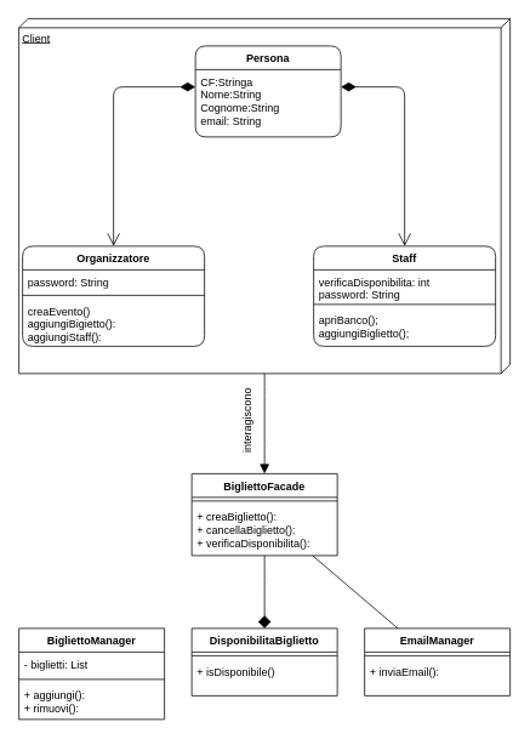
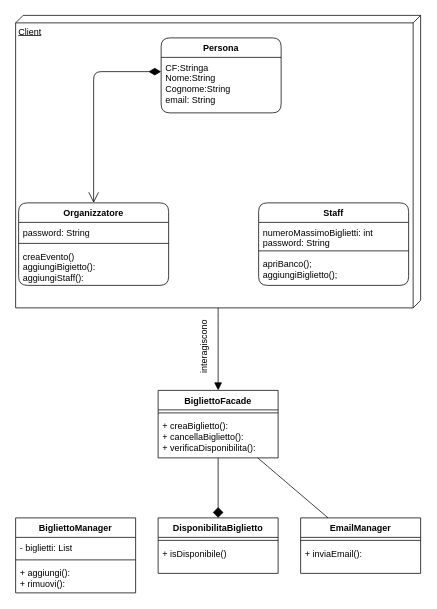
- <mxCell id="8" value="" style="endArrow=open;html=1;endSize=12;startArrow=diamondThin;startSize=14;startFill=1;edgeStyle=orthogonalEdgeStyle;align=left;verticalAlign=bottom;rounded=1;" edge="1" parent="1" source="6" target="10"><mxGeometry x="-1" y="3" relative="1" as="geometry"><mxPoint x="153.83" y="-258.784" as="sourcePoint" /><mxPoint x="274" y="33" as="targetPoint" /><Array as="points"><mxPoint x="444" y="95" /></Array><mxPoint as="offset" /></mxGeometry></mxCell>
- <mxCell id="11" value="&lt;div&gt;verificaDisponibilita: int&lt;/div&gt;&lt;div&gt;password: String&lt;/div&gt;" style="text;strokeColor=none;fillColor=none;align=left;verticalAlign=top;spacingLeft=4;spacingRight=4;overflow=hidden;rotatable=0;points=[[0,0.5],[1,0.5]];portConstraint=eastwest;whiteSpace=wrap;html=1;" vertex="1" parent="10"><mxGeometry y="26" width="200" height="34" as="geometry" /></mxCell>
+ <mxCell id="11" value="&lt;div&gt;numeroMassimoBiglietti: int&lt;/div&gt;&lt;div&gt;password: String&lt;/div&gt;" style="text;strokeColor=none;fillColor=none;align=left;verticalAlign=top;spacingLeft=4;spacingRight=4;overflow=hidden;rotatable=0;points=[[0,0.5],[1,0.5]];portConstraint=eastwest;whiteSpace=wrap;html=1;" vertex="1" parent="10"><mxGeometry y="26" width="200" height="34" as="geometry" /></mxCell>
